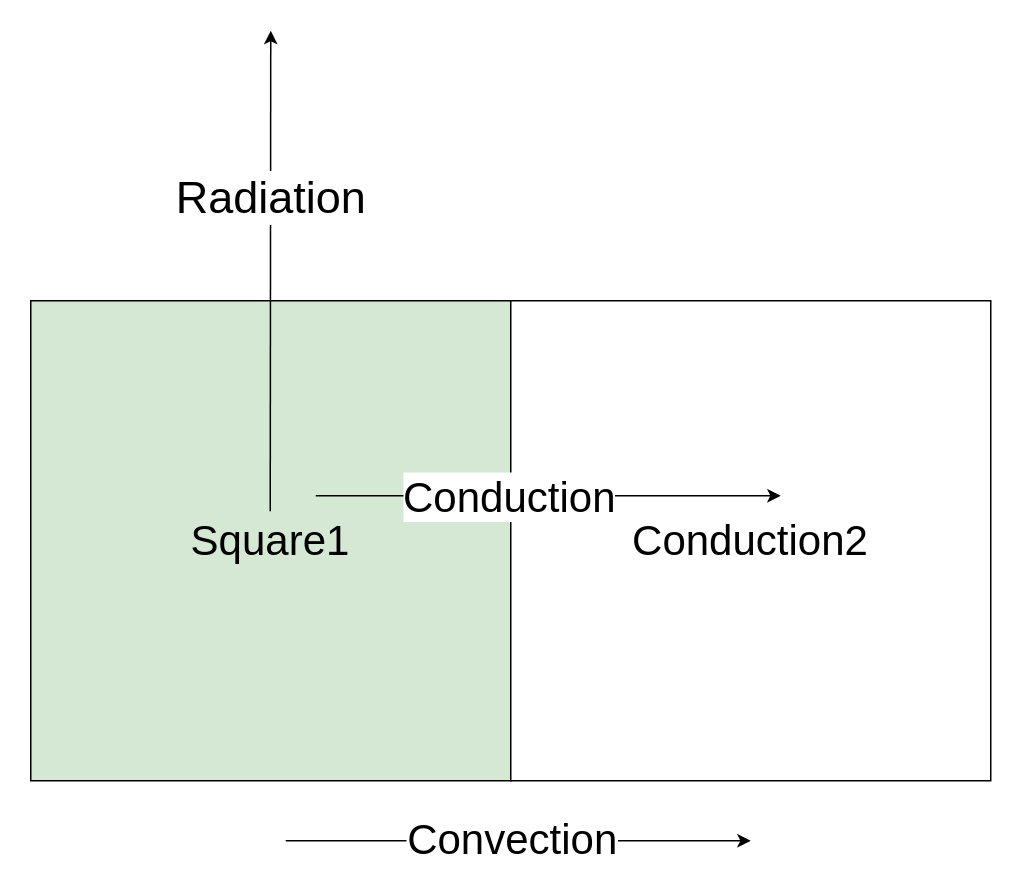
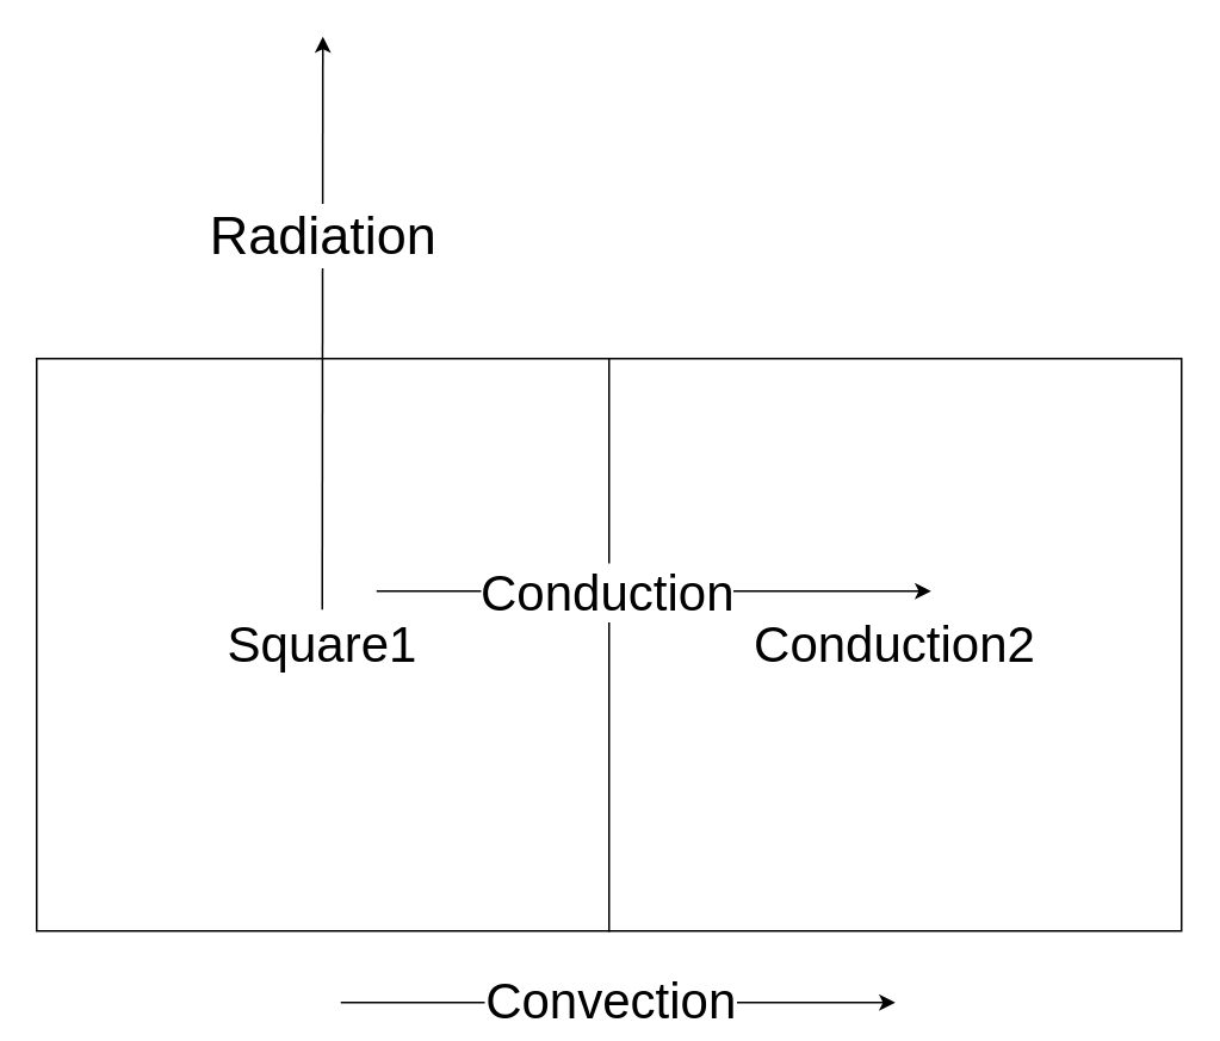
- <mxCell id="2" value="Square1" style="whiteSpace=wrap;html=1;aspect=fixed;fontSize=28;fillColor=#d5e8d4;" vertex="1" parent="1"><mxGeometry x="20" width="320" height="320" as="geometry" y="200" /></mxCell>
+ <mxCell id="2" value="Square1" style="whiteSpace=wrap;html=1;aspect=fixed;fontSize=28;" vertex="1" parent="1"><mxGeometry x="20" width="320" height="320" as="geometry" y="200" /></mxCell>
